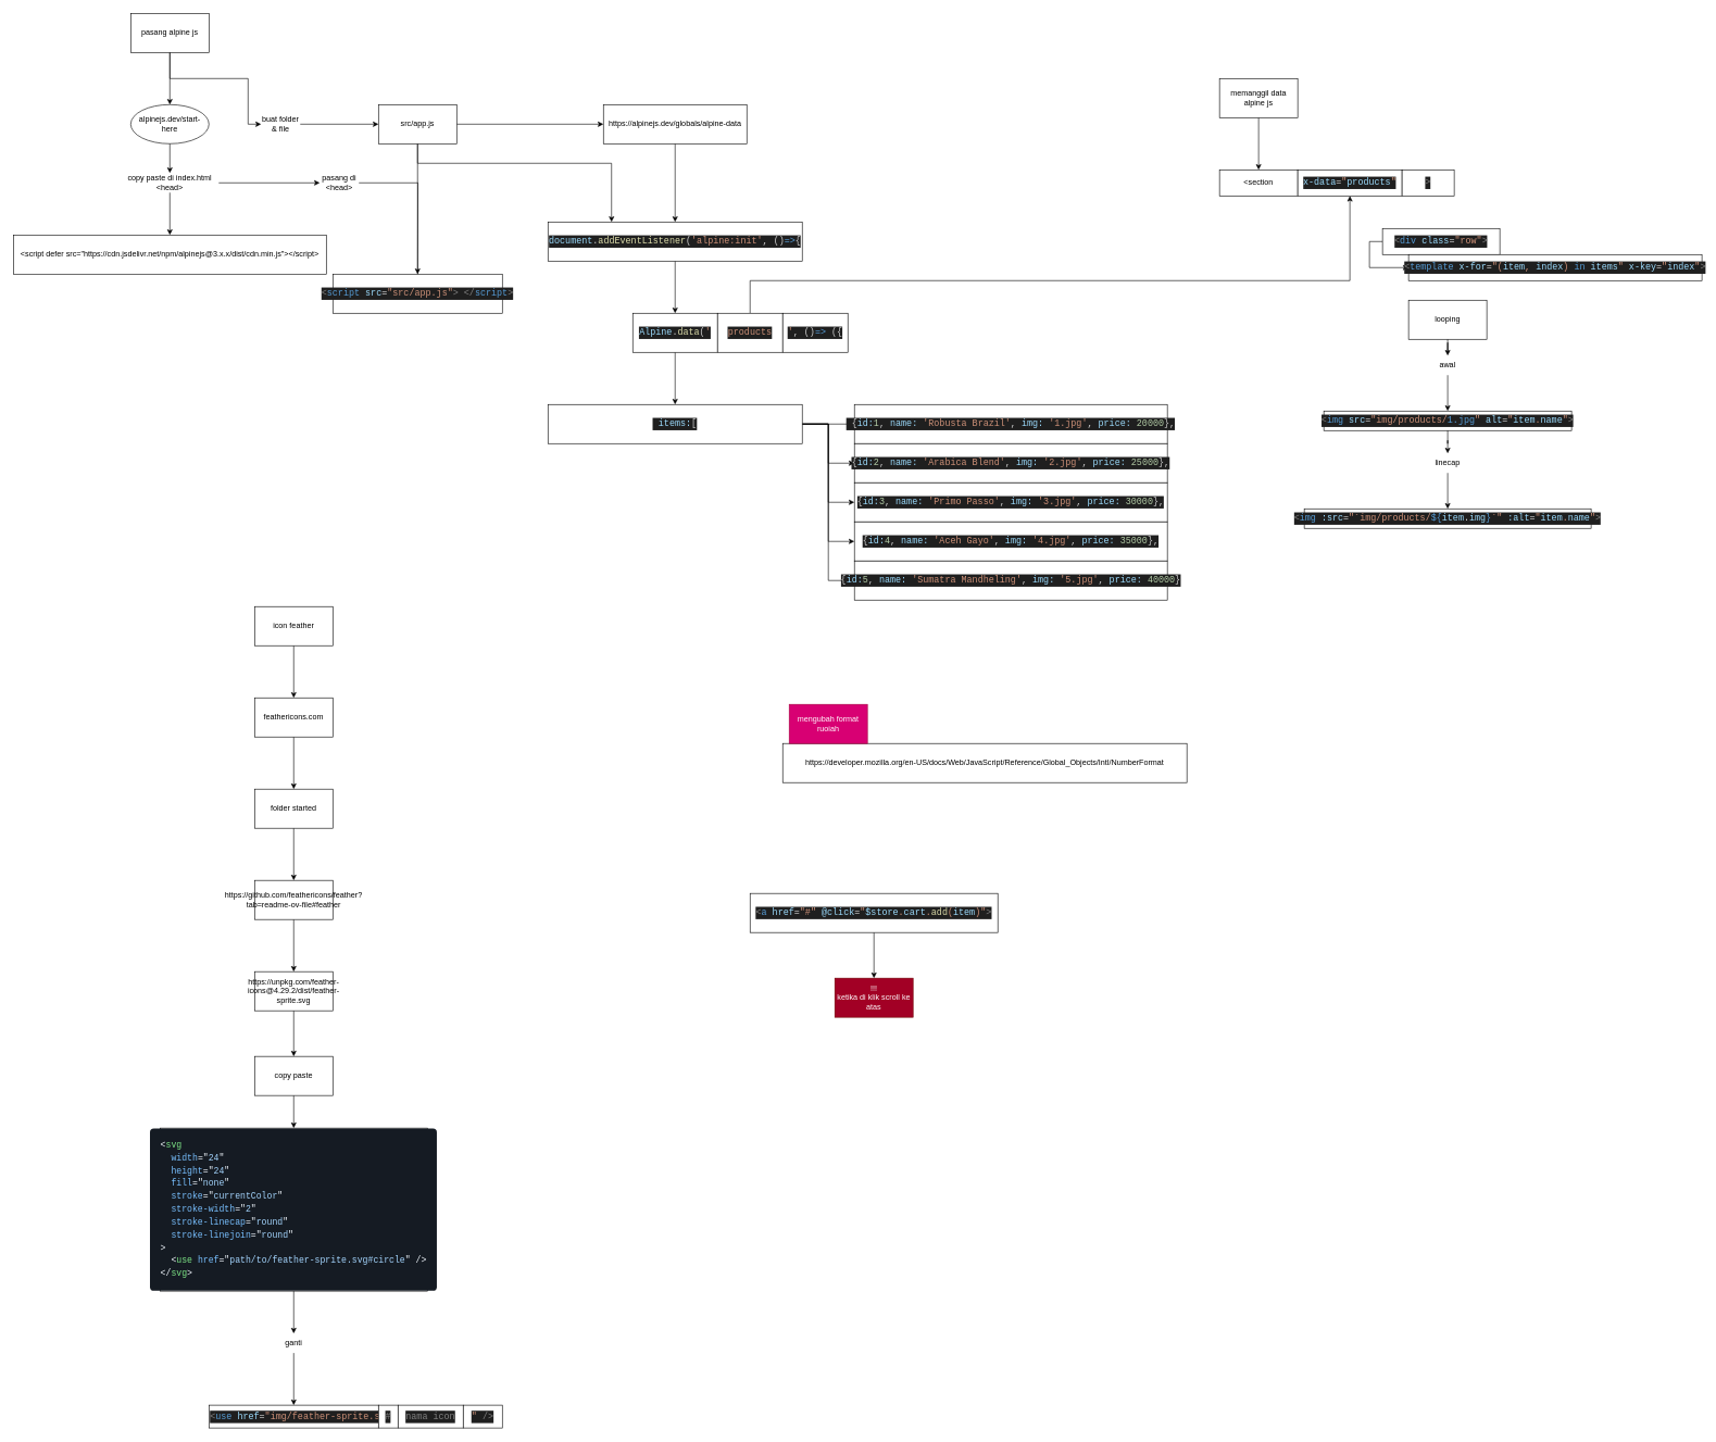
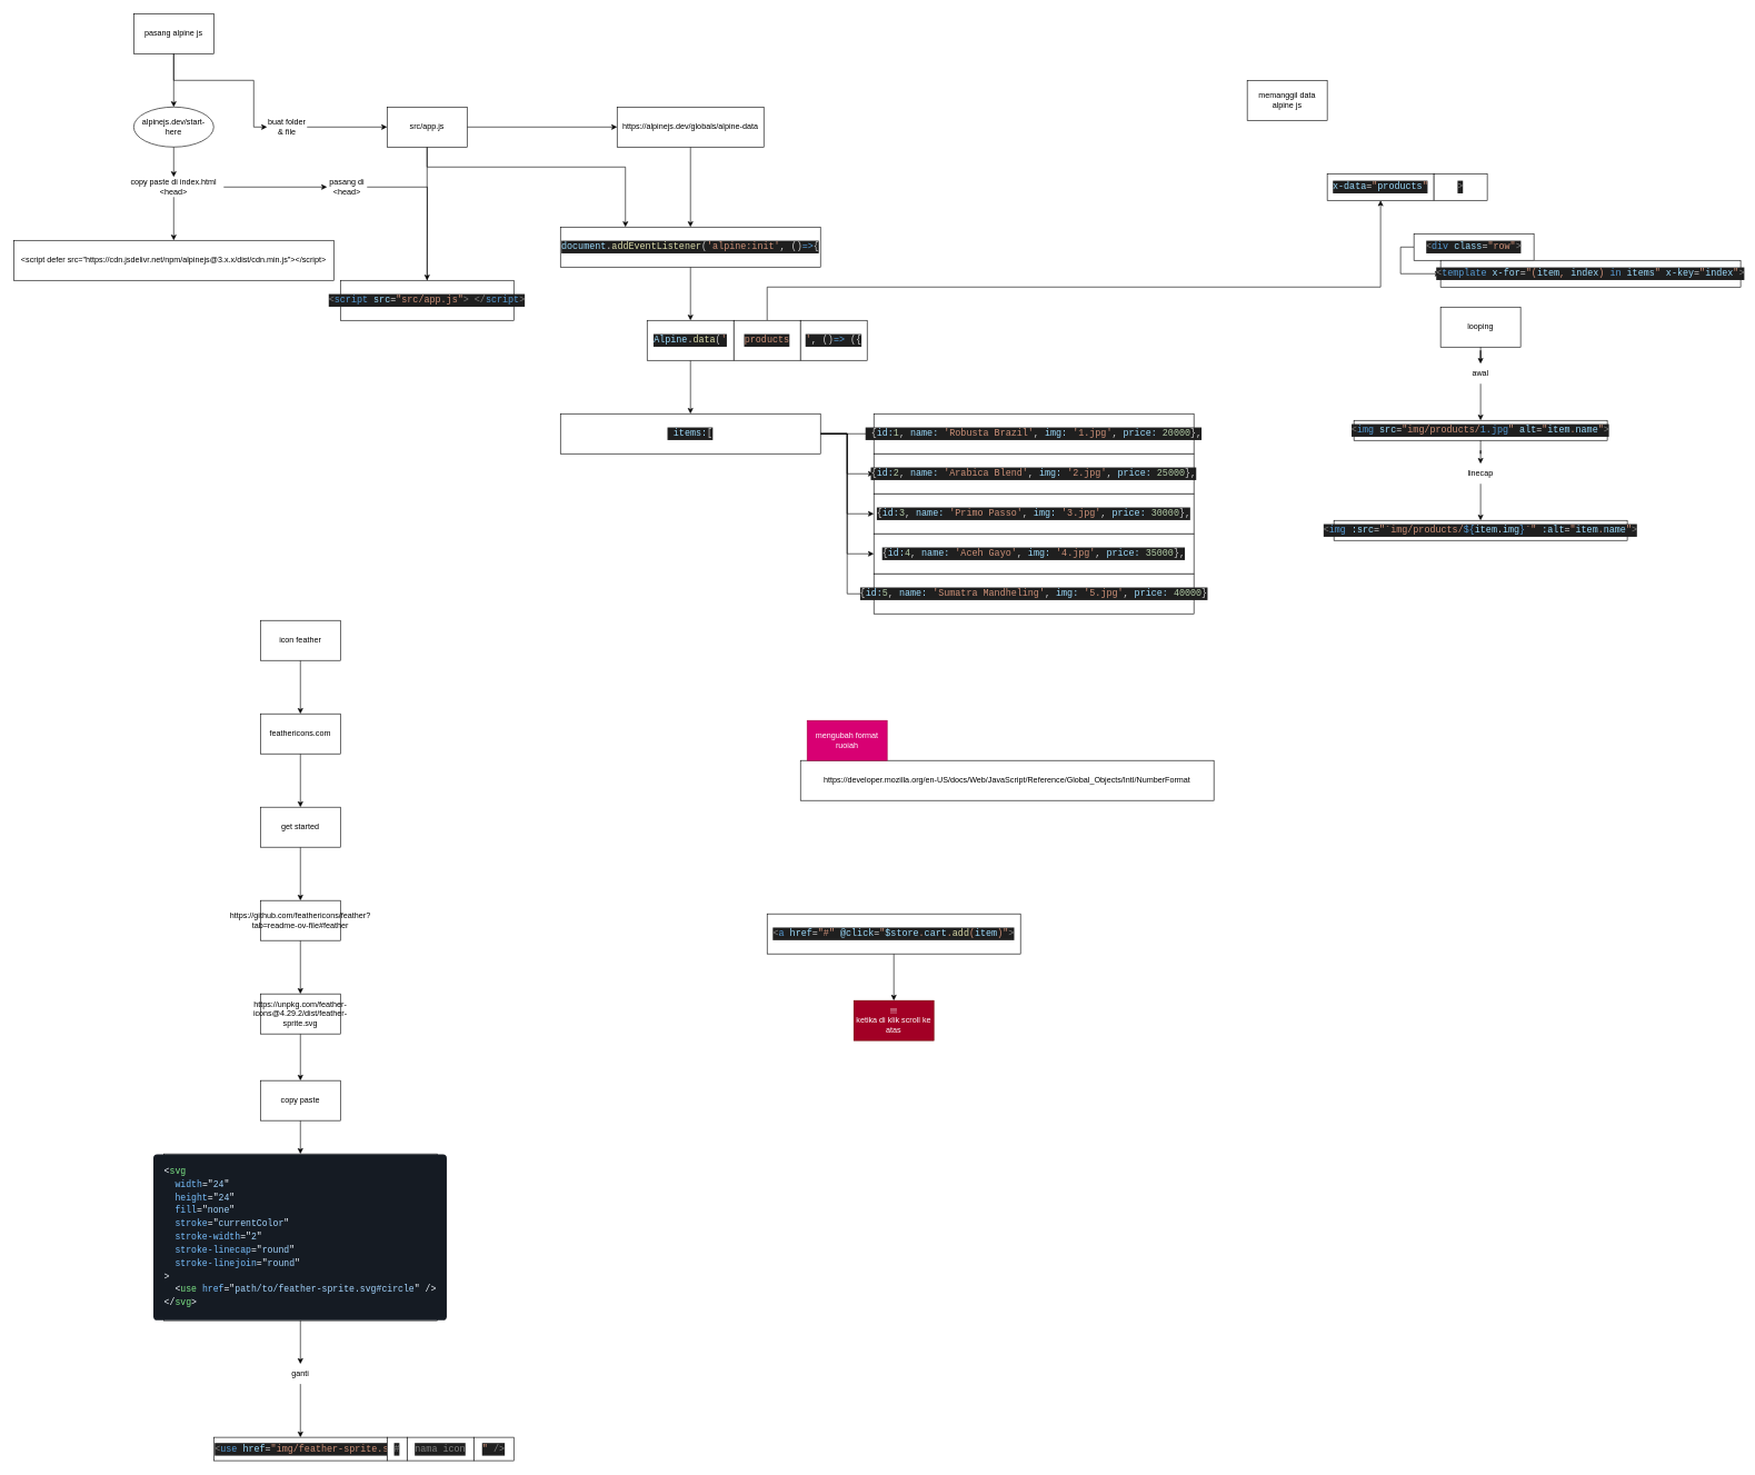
- <mxCell id="61" value="" style="edgeStyle=orthogonalEdgeStyle;rounded=0;orthogonalLoop=1;jettySize=auto;html=1;" edge="1" parent="1" source="62" target="63"><mxGeometry relative="1" as="geometry" /></mxCell>
- <mxCell id="63" value="&amp;lt;section" style="rounded=0;whiteSpace=wrap;html=1;" vertex="1" parent="1"><mxGeometry x="1870" y="260" width="120" height="40" as="geometry" /></mxCell>
- <mxCell id="7" value="folder started" style="rounded=0;whiteSpace=wrap;html=1;" parent="1" vertex="1"><mxGeometry x="390" y="1210" width="120" height="60" as="geometry" /></mxCell>
+ <mxCell id="7" value="get started" style="rounded=0;whiteSpace=wrap;html=1;" parent="1" vertex="1"><mxGeometry x="390" y="1210" width="120" height="60" as="geometry" /></mxCell>
